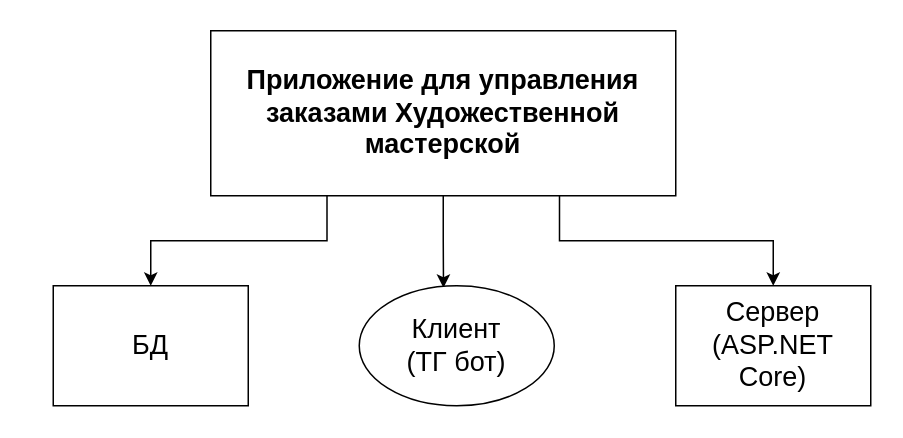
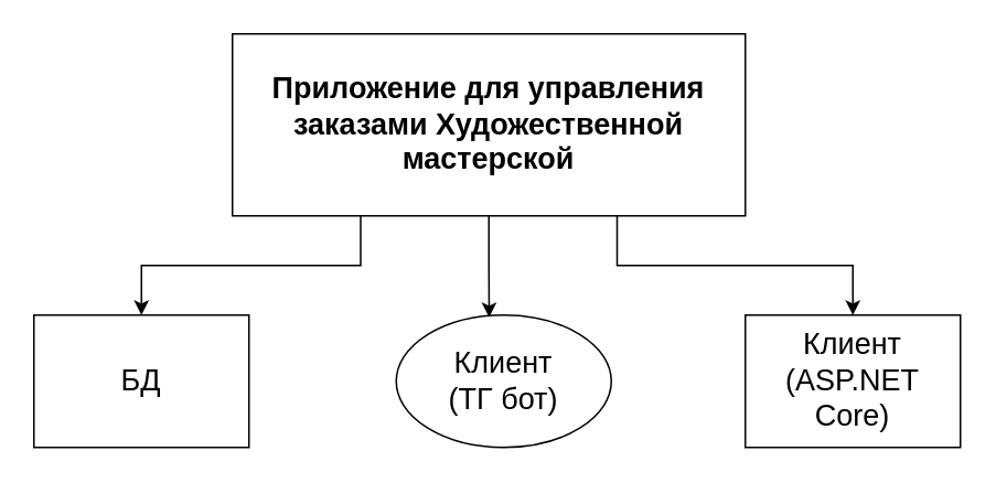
- <mxCell id="6" value="БД" style="rounded=0;whiteSpace=wrap;html=1;fontSize=18;" vertex="1" parent="1"><mxGeometry x="35" y="190" width="130" height="80" as="geometry" /></mxCell>
+ <mxCell id="6" value="БД" style="rounded=0;whiteSpace=wrap;html=1;fontSize=18;" vertex="1" parent="1"><mxGeometry x="20" y="190" width="130" height="80" as="geometry" /></mxCell>
- <mxCell id="8" value="Сервер&lt;br&gt;(ASP.NET Core)" style="rounded=0;whiteSpace=wrap;html=1;fontSize=18;" vertex="1" parent="1"><mxGeometry x="450" y="190" width="130" height="80" as="geometry" /></mxCell>
+ <mxCell id="8" value="Клиент&lt;br&gt;(ASP.NET Core)" style="rounded=0;whiteSpace=wrap;html=1;fontSize=18;" vertex="1" parent="1"><mxGeometry x="450" y="190" width="130" height="80" as="geometry" /></mxCell>
